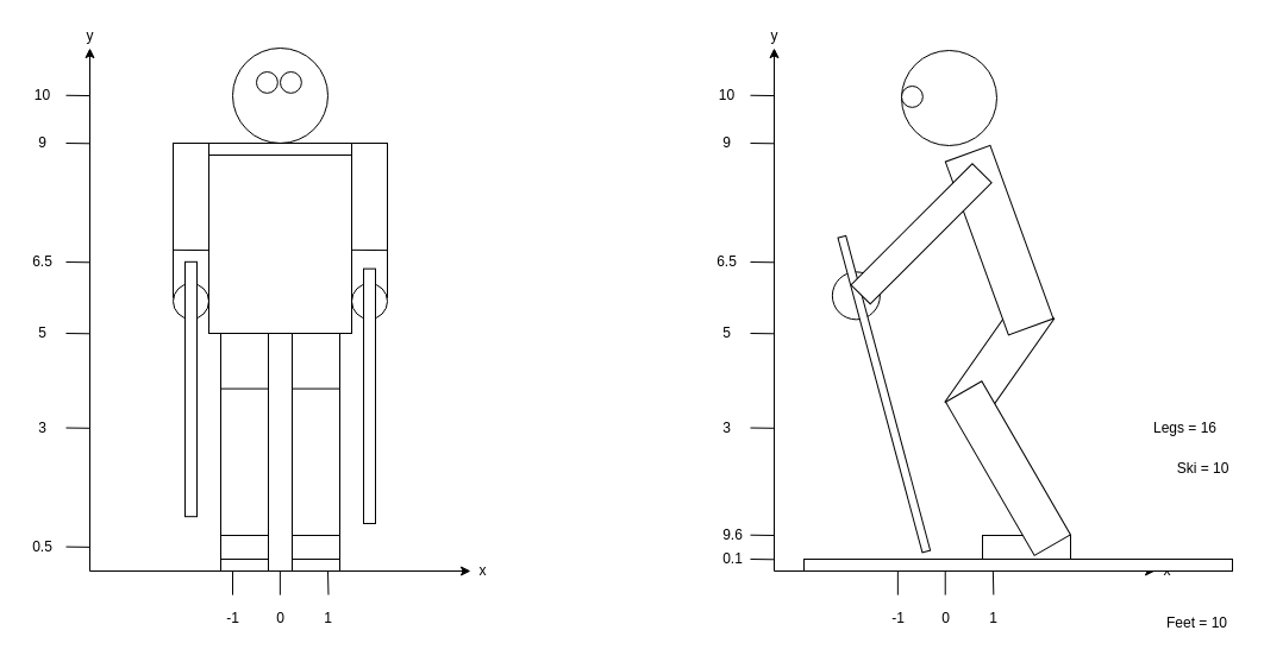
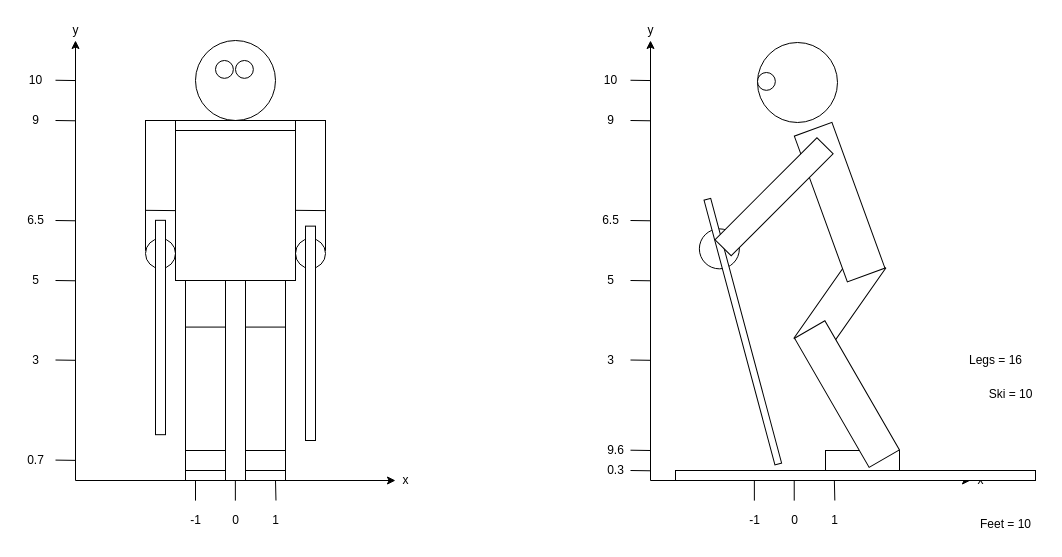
- <mxCell id="27" value="0.5" style="text;html=1;align=center;verticalAlign=middle;resizable=0;points=[];autosize=1;strokeColor=none;" parent="1" vertex="1"><mxGeometry x="20" y="450" width="30" height="20" as="geometry" /></mxCell>
+ <mxCell id="27" value="0.7" style="text;html=1;align=center;verticalAlign=middle;resizable=0;points=[];autosize=1;strokeColor=none;" parent="1" vertex="1"><mxGeometry x="20" y="450" width="30" height="20" as="geometry" /></mxCell>
- <mxCell id="79" value="0.1" style="text;html=1;align=center;verticalAlign=middle;resizable=0;points=[];autosize=1;strokeColor=none;" parent="1" vertex="1"><mxGeometry x="600" y="460" width="30" height="20" as="geometry" /></mxCell>
+ <mxCell id="79" value="0.3" style="text;html=1;align=center;verticalAlign=middle;resizable=0;points=[];autosize=1;strokeColor=none;" parent="1" vertex="1"><mxGeometry x="600" y="460" width="30" height="20" as="geometry" /></mxCell>
